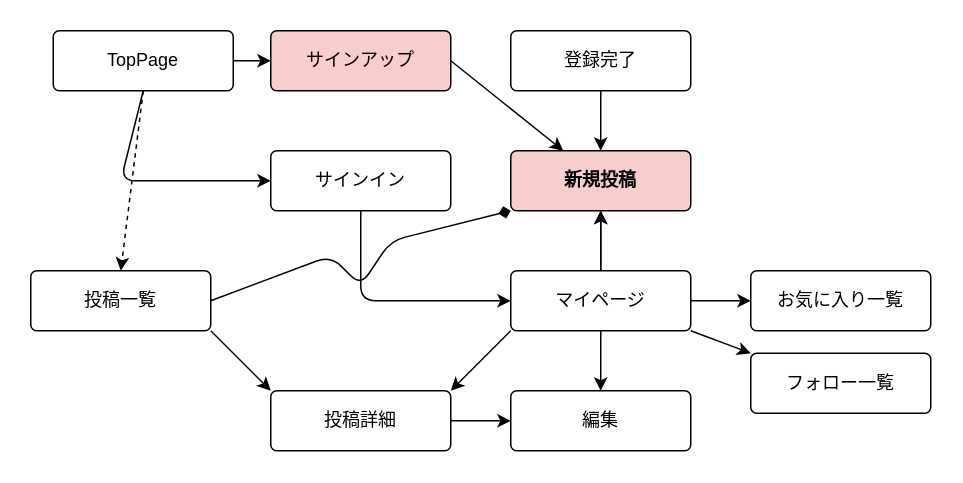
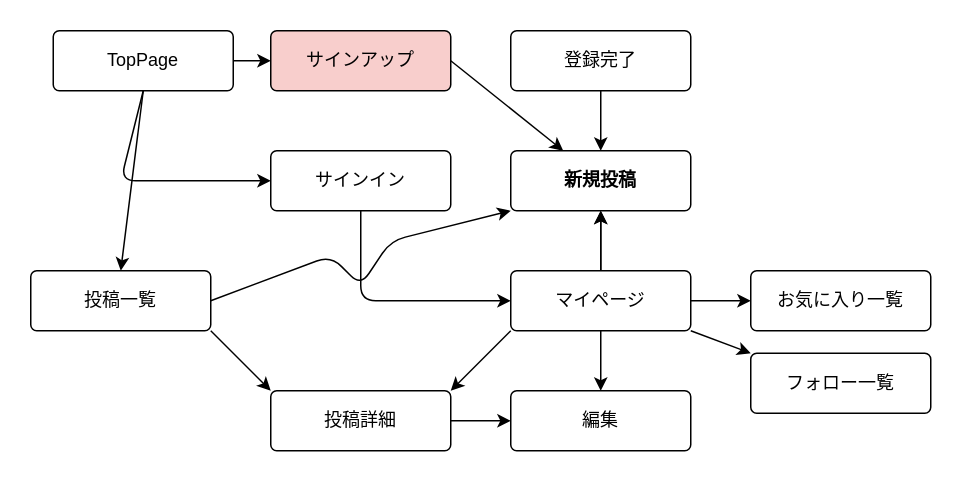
- <mxCell id="17" value="新規投稿" style="rounded=1;arcSize=10;whiteSpace=wrap;html=1;align=center;fontStyle=1;fillColor=#f8cecc;" vertex="1" parent="1"><mxGeometry x="340" y="100" width="120" height="40" as="geometry" /></mxCell>
+ <mxCell id="17" value="新規投稿" style="rounded=1;arcSize=10;whiteSpace=wrap;html=1;align=center;fontStyle=1" vertex="1" parent="1"><mxGeometry x="340" y="100" width="120" height="40" as="geometry" /></mxCell>
- <mxCell id="23" style="edgeStyle=none;html=1;exitX=0.5;exitY=1;exitDx=0;exitDy=0;entryX=0.5;entryY=0;entryDx=0;entryDy=0;dashed=1;" edge="1" parent="1" source="24" target="27"><mxGeometry relative="1" as="geometry" /></mxCell>
+ <mxCell id="23" style="edgeStyle=none;html=1;exitX=0.5;exitY=1;exitDx=0;exitDy=0;entryX=0.5;entryY=0;entryDx=0;entryDy=0;" edge="1" parent="1" source="24" target="27"><mxGeometry relative="1" as="geometry" /></mxCell>
- <mxCell id="26" style="edgeStyle=none;html=1;exitX=1;exitY=0.5;exitDx=0;exitDy=0;entryX=0;entryY=1;entryDx=0;entryDy=0;endArrow=diamond;" edge="1" parent="1" source="27" target="17"><mxGeometry relative="1" as="geometry"><Array as="points"><mxPoint x="220" y="170" /><mxPoint x="240" y="190" /><mxPoint x="260" y="160" /></Array></mxGeometry></mxCell>
+ <mxCell id="26" style="edgeStyle=none;html=1;exitX=1;exitY=0.5;exitDx=0;exitDy=0;entryX=0;entryY=1;entryDx=0;entryDy=0;" edge="1" parent="1" source="27" target="17"><mxGeometry relative="1" as="geometry"><Array as="points"><mxPoint x="220" y="170" /><mxPoint x="240" y="190" /><mxPoint x="260" y="160" /></Array></mxGeometry></mxCell>
